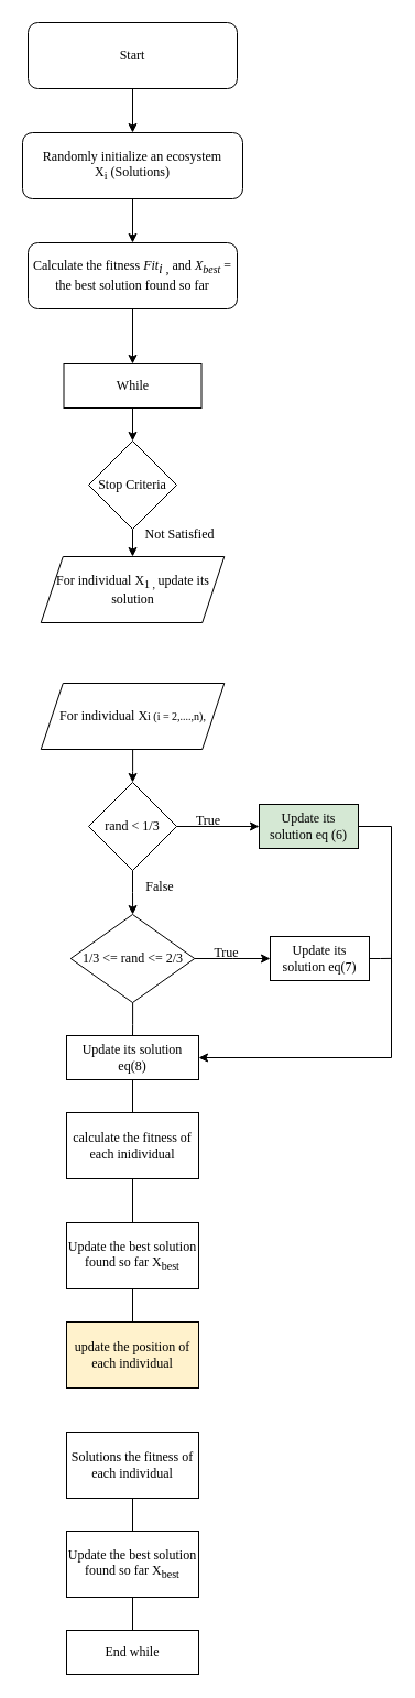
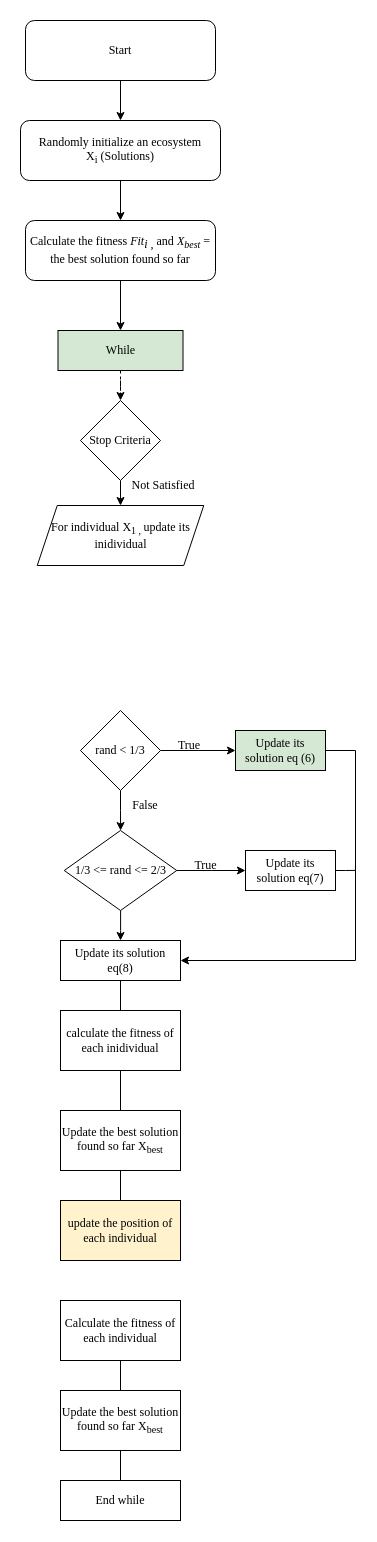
- <mxCell id="9" value="While" style="rounded=0;whiteSpace=wrap;html=1;fontFamily=Times New Roman;fontSize=12;" parent="1" vertex="1"><mxGeometry x="57.5" y="330" width="125" height="40" as="geometry" /></mxCell>
+ <mxCell id="9" value="While" style="rounded=0;whiteSpace=wrap;html=1;fontFamily=Times New Roman;fontSize=12;fillColor=#d5e8d4;" parent="1" vertex="1"><mxGeometry x="57.5" y="330" width="125" height="40" as="geometry" /></mxCell>
- <mxCell id="8" value="" style="edgeStyle=orthogonalEdgeStyle;rounded=0;orthogonalLoop=1;jettySize=auto;html=1;fontFamily=Times New Roman;fontSize=12;" parent="1" source="9" target="11" edge="1"><mxGeometry relative="1" as="geometry" /></mxCell>
+ <mxCell id="8" value="" style="edgeStyle=orthogonalEdgeStyle;rounded=0;orthogonalLoop=1;jettySize=auto;html=1;fontFamily=Times New Roman;fontSize=12;dashed=1;" parent="1" source="9" target="11" edge="1"><mxGeometry relative="1" as="geometry" /></mxCell>
- <mxCell id="13" value="For individual X&lt;sub&gt;1 , &lt;/sub&gt;update its solution" style="shape=parallelogram;perimeter=parallelogramPerimeter;whiteSpace=wrap;html=1;fixedSize=1;fontFamily=Times New Roman;fontSize=12;" parent="1" vertex="1"><mxGeometry x="36.75" y="505" width="166.5" height="60" as="geometry" /></mxCell>
+ <mxCell id="13" value="For individual X&lt;sub&gt;1 , &lt;/sub&gt;update its inidividual" style="shape=parallelogram;perimeter=parallelogramPerimeter;whiteSpace=wrap;html=1;fixedSize=1;fontFamily=Times New Roman;fontSize=12;" parent="1" vertex="1"><mxGeometry x="36.75" y="505" width="166.5" height="60" as="geometry" /></mxCell>
- <mxCell id="15" value="For individual X&lt;span style=&quot;font-size: 10px&quot;&gt;i (i = 2,....,n),&lt;/span&gt;" style="shape=parallelogram;perimeter=parallelogramPerimeter;whiteSpace=wrap;html=1;fixedSize=1;fontFamily=Times New Roman;fontSize=12;" parent="1" vertex="1"><mxGeometry x="36.75" y="620" width="166.5" height="60" as="geometry" /></mxCell>
- <mxCell id="14" value="" style="edgeStyle=orthogonalEdgeStyle;rounded=0;orthogonalLoop=1;jettySize=auto;html=1;fontFamily=Times New Roman;fontSize=12;" edge="1" parent="1" source="15" target="18"><mxGeometry relative="1" as="geometry" /></mxCell>
- <mxCell id="23" value="" style="edgeStyle=orthogonalEdgeStyle;rounded=0;orthogonalLoop=1;jettySize=auto;html=1;fontFamily=Times New Roman;fontSize=12;endArrow=none;" edge="1" parent="1" source="24" target="30"><mxGeometry relative="1" as="geometry" /></mxCell>
+ <mxCell id="23" value="" style="edgeStyle=orthogonalEdgeStyle;rounded=0;orthogonalLoop=1;jettySize=auto;html=1;fontFamily=Times New Roman;fontSize=12;" edge="1" parent="1" source="24" target="30"><mxGeometry relative="1" as="geometry" /></mxCell>
- <mxCell id="37" value="Solutions the fitness of each individual" style="whiteSpace=wrap;html=1;fontFamily=Times New Roman;" vertex="1" parent="1"><mxGeometry x="60" y="1300" width="120" height="60" as="geometry" /></mxCell>
+ <mxCell id="37" value="Calculate the fitness of each individual" style="whiteSpace=wrap;html=1;fontFamily=Times New Roman;" vertex="1" parent="1"><mxGeometry x="60" y="1300" width="120" height="60" as="geometry" /></mxCell>
